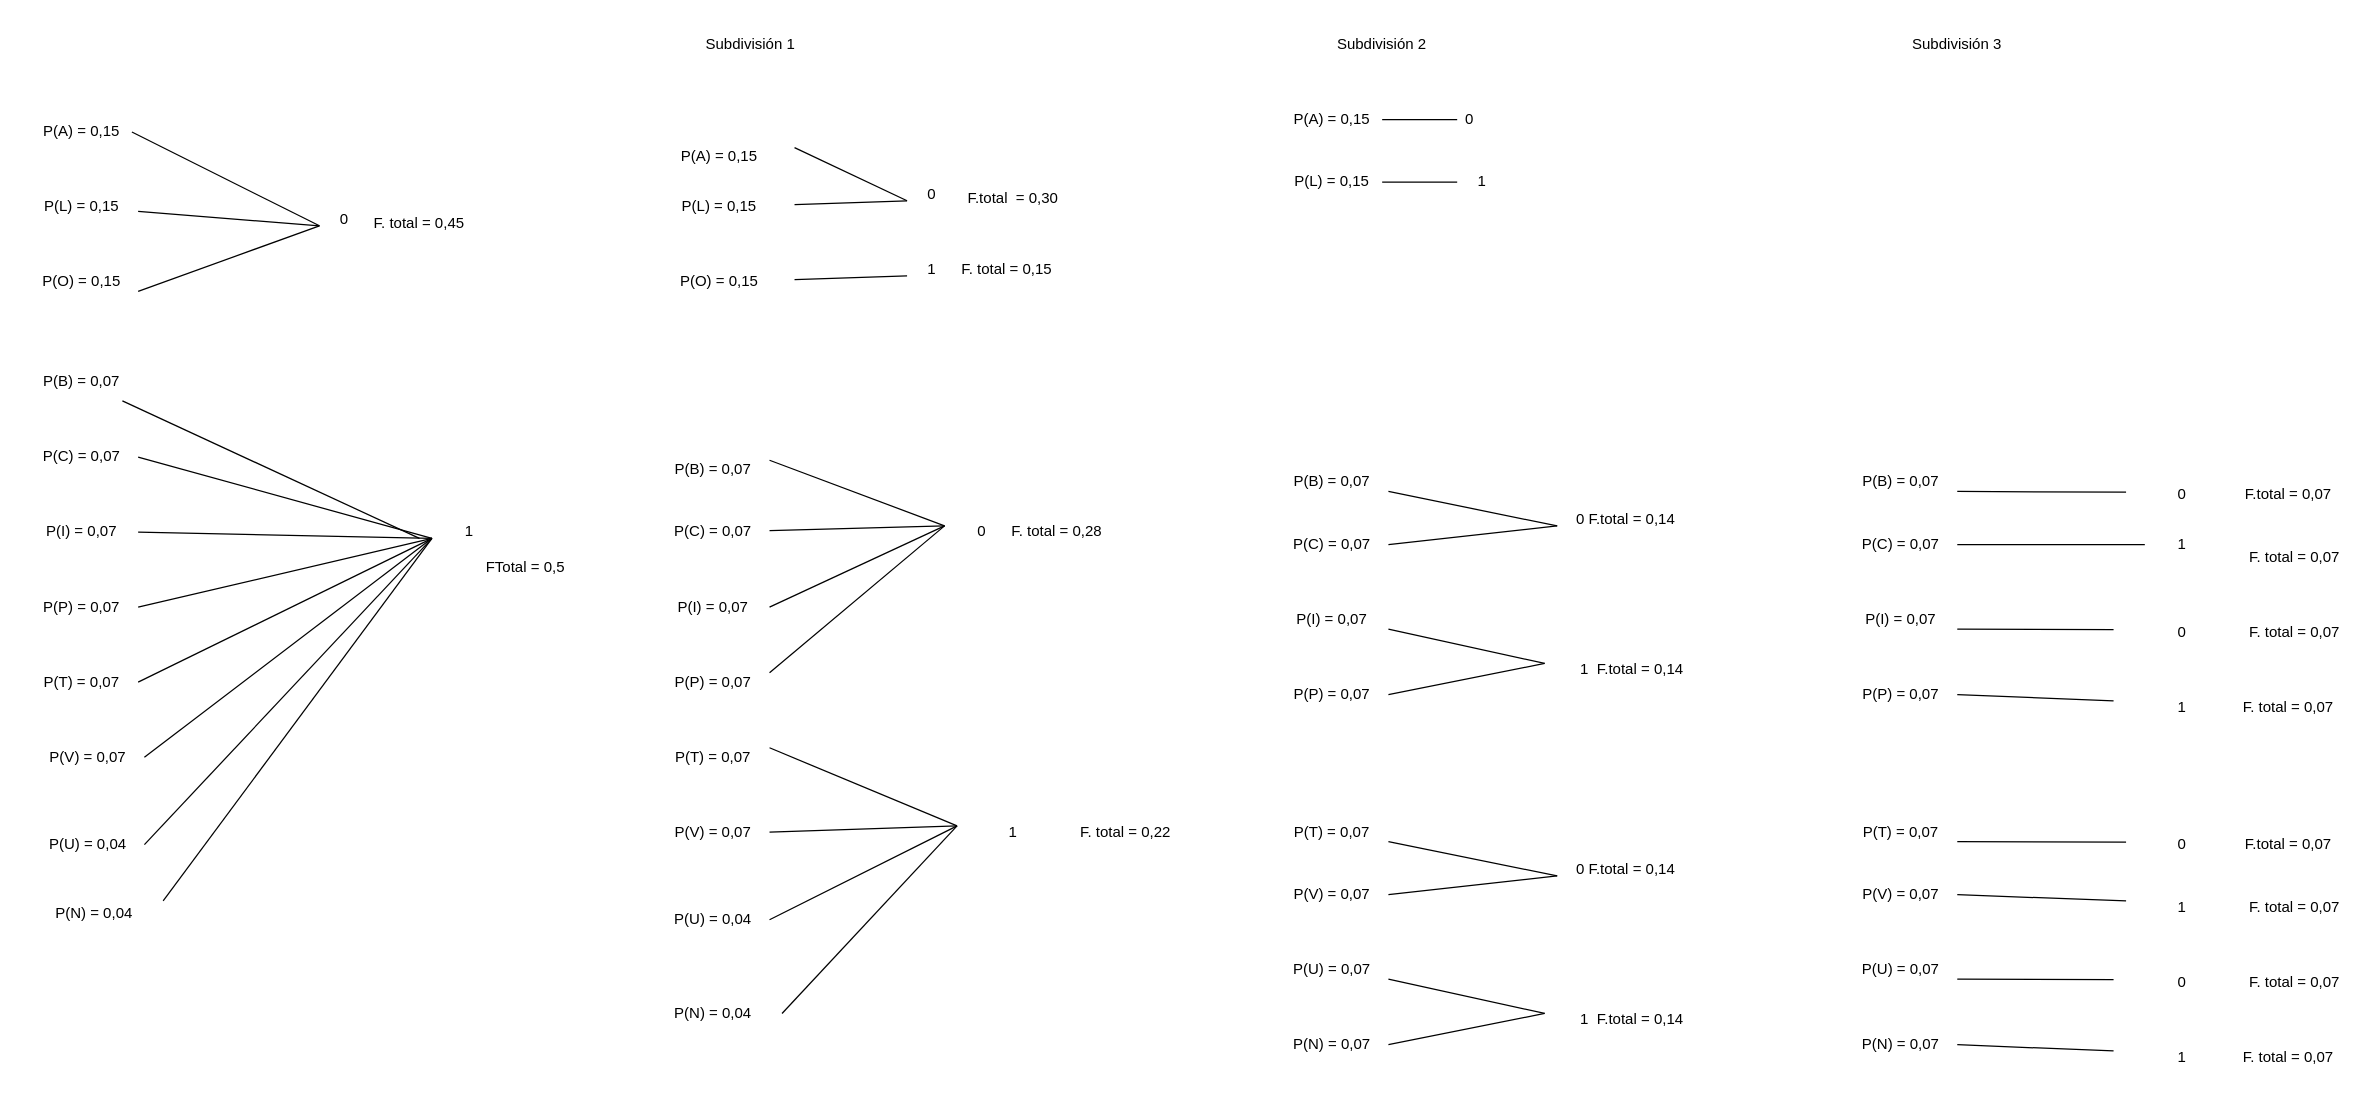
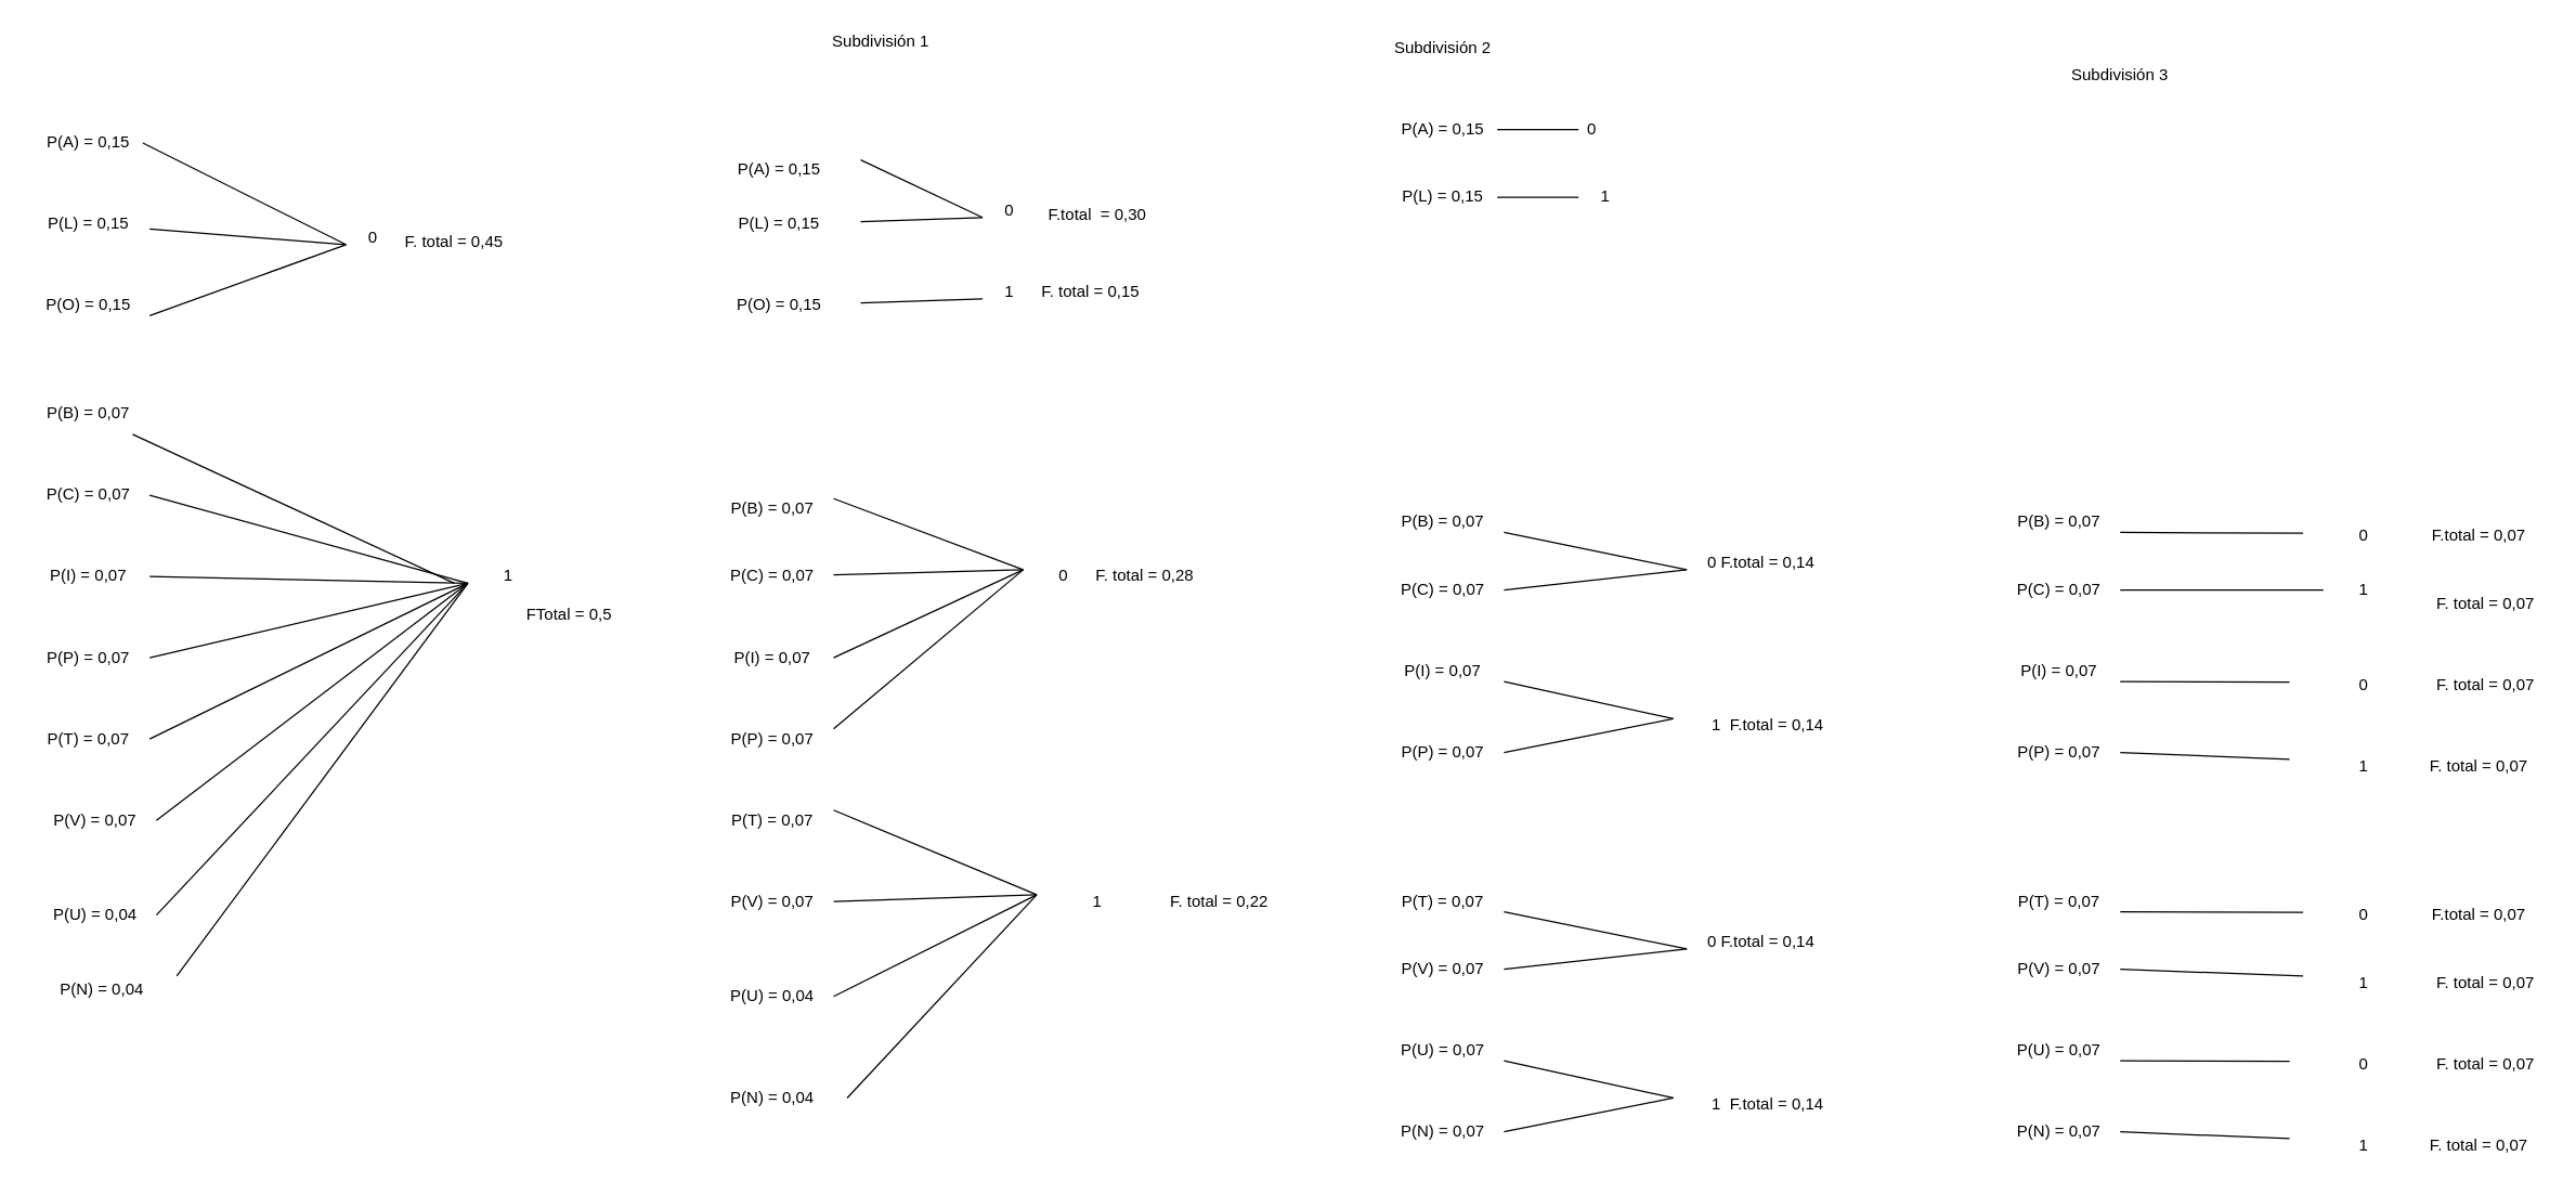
- <mxCell id="38" value="Subdivisión 1" style="text;html=1;align=center;verticalAlign=middle;whiteSpace=wrap;rounded=0;" vertex="1" parent="1"><mxGeometry x="545" y="20" width="110" height="30" as="geometry" /></mxCell>
+ <mxCell id="38" value="Subdivisión 1" style="text;html=1;align=center;verticalAlign=middle;whiteSpace=wrap;rounded=0;" vertex="1" parent="1"><mxGeometry x="595" y="15" width="110" height="30" as="geometry" /></mxCell>
- <mxCell id="39" value="Subdivisión 2" style="text;html=1;align=center;verticalAlign=middle;whiteSpace=wrap;rounded=0;" vertex="1" parent="1"><mxGeometry x="1065" y="20" width="80" height="30" as="geometry" /></mxCell>
+ <mxCell id="39" value="Subdivisión 2" style="text;html=1;align=center;verticalAlign=middle;whiteSpace=wrap;rounded=0;" vertex="1" parent="1"><mxGeometry x="1025" y="20" width="80" height="30" as="geometry" /></mxCell>
- <mxCell id="76" value="Subdivisión 3" style="text;html=1;align=center;verticalAlign=middle;whiteSpace=wrap;rounded=0;" vertex="1" parent="1"><mxGeometry x="1515" y="20" width="100" height="30" as="geometry" /></mxCell>
+ <mxCell id="76" value="Subdivisión 3" style="text;html=1;align=center;verticalAlign=middle;whiteSpace=wrap;rounded=0;" vertex="1" parent="1"><mxGeometry x="1515" y="40" width="100" height="30" as="geometry" /></mxCell>
